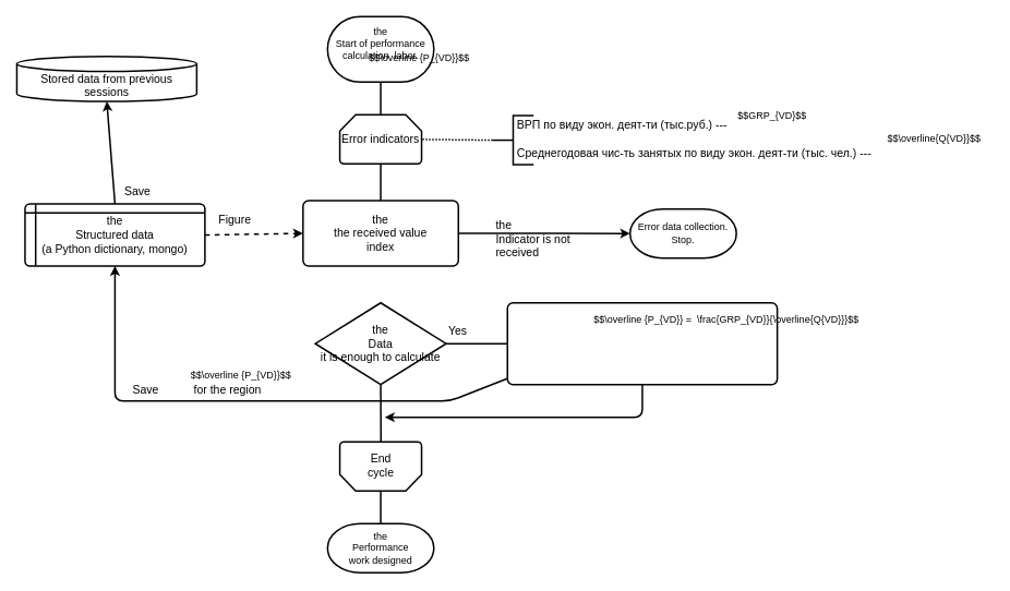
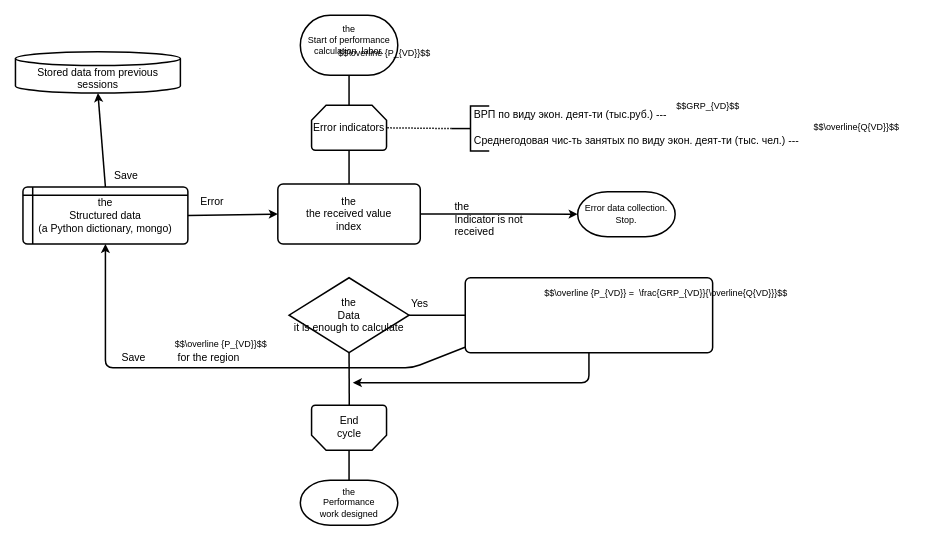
- <mxCell id="28" value="Figure" style="text;html=1;resizable=0;points=[];autosize=1;align=left;verticalAlign=top;spacingTop=-4;fontSize=14;" parent="1" vertex="1"><mxGeometry x="265" y="257" width="90" height="20" as="geometry" /></mxCell>
+ <mxCell id="28" value="Error" style="text;html=1;resizable=0;points=[];autosize=1;align=left;verticalAlign=top;spacingTop=-4;fontSize=14;" parent="1" vertex="1"><mxGeometry x="265" y="257" width="90" height="20" as="geometry" /></mxCell>
- <mxCell id="4" style="edgeStyle=none;rounded=1;orthogonalLoop=1;jettySize=auto;html=1;exitX=1;exitY=0.5;exitDx=0;exitDy=0;entryX=0;entryY=0.5;entryDx=0;entryDy=0;endArrow=classic;endFill=1;strokeWidth=2;fontSize=14;dashed=1;" parent="1" source="6" target="15" edge="1"><mxGeometry relative="1" as="geometry" /></mxCell>
+ <mxCell id="4" style="edgeStyle=none;rounded=1;orthogonalLoop=1;jettySize=auto;html=1;exitX=1;exitY=0.5;exitDx=0;exitDy=0;entryX=0;entryY=0.5;entryDx=0;entryDy=0;endArrow=classic;endFill=1;strokeWidth=2;fontSize=14;" parent="1" source="6" target="15" edge="1"><mxGeometry relative="1" as="geometry" /></mxCell>
